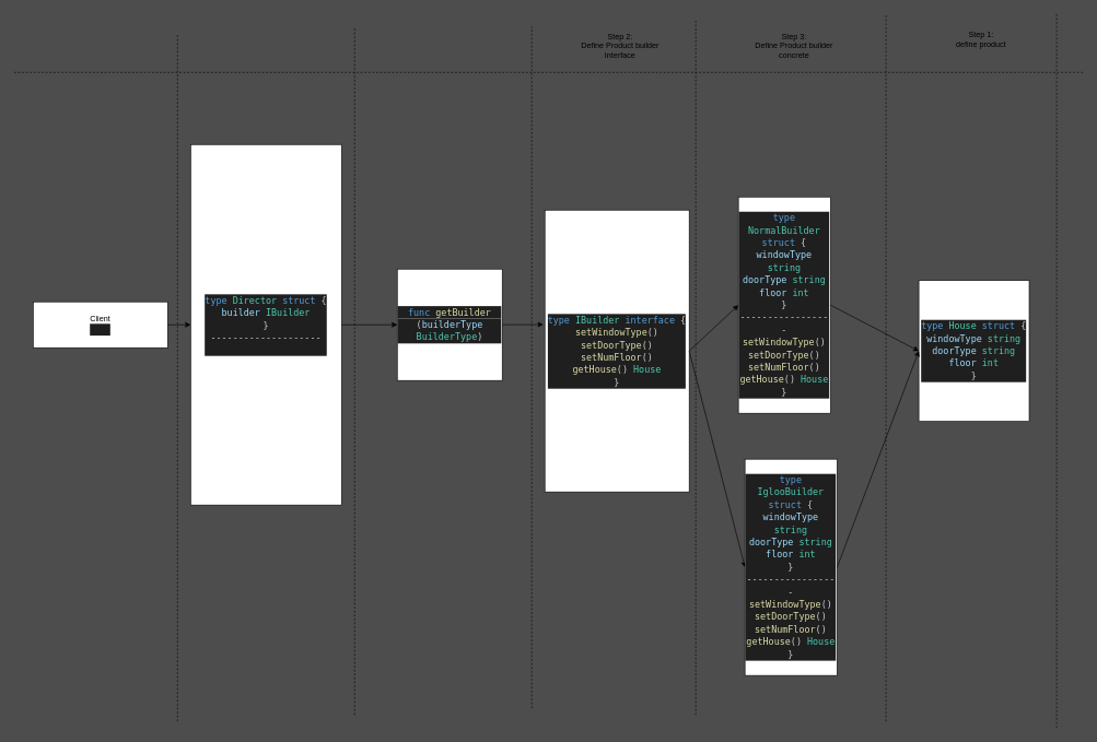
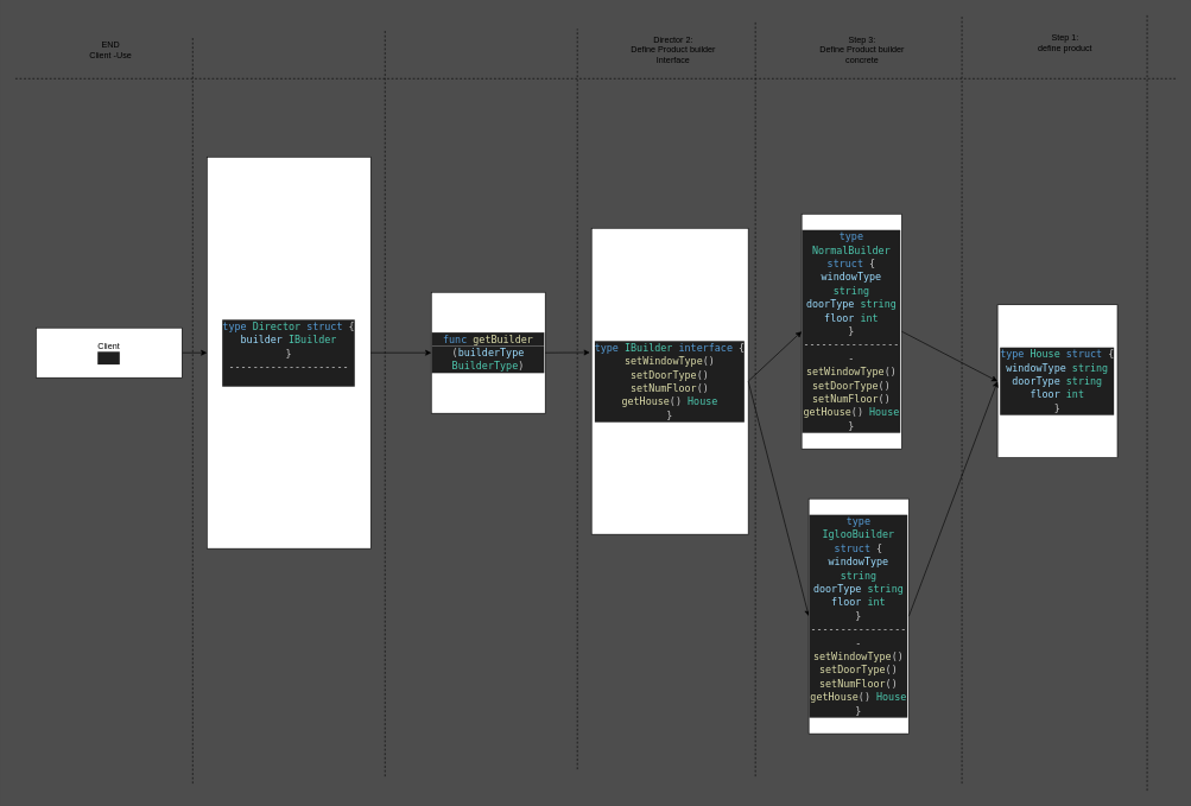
+ <mxCell id="12" value="END&lt;br&gt;Client -Use" style="text;html=1;strokeColor=none;fillColor=none;align=center;verticalAlign=middle;whiteSpace=wrap;rounded=0;" parent="1" vertex="1"><mxGeometry x="70" y="30" width="170" height="80" as="geometry" /></mxCell>
- <mxCell id="7" value="Step 2:&lt;br&gt;Define Product builder Interface" style="text;html=1;strokeColor=none;fillColor=none;align=center;verticalAlign=middle;whiteSpace=wrap;rounded=0;" parent="1" vertex="1"><mxGeometry x="860" y="30" width="170" height="80" as="geometry" /></mxCell>
+ <mxCell id="7" value="Director 2:&lt;br&gt;Define Product builder Interface" style="text;html=1;strokeColor=none;fillColor=none;align=center;verticalAlign=middle;whiteSpace=wrap;rounded=0;" parent="1" vertex="1"><mxGeometry x="860" y="30" width="170" height="80" as="geometry" /></mxCell>
